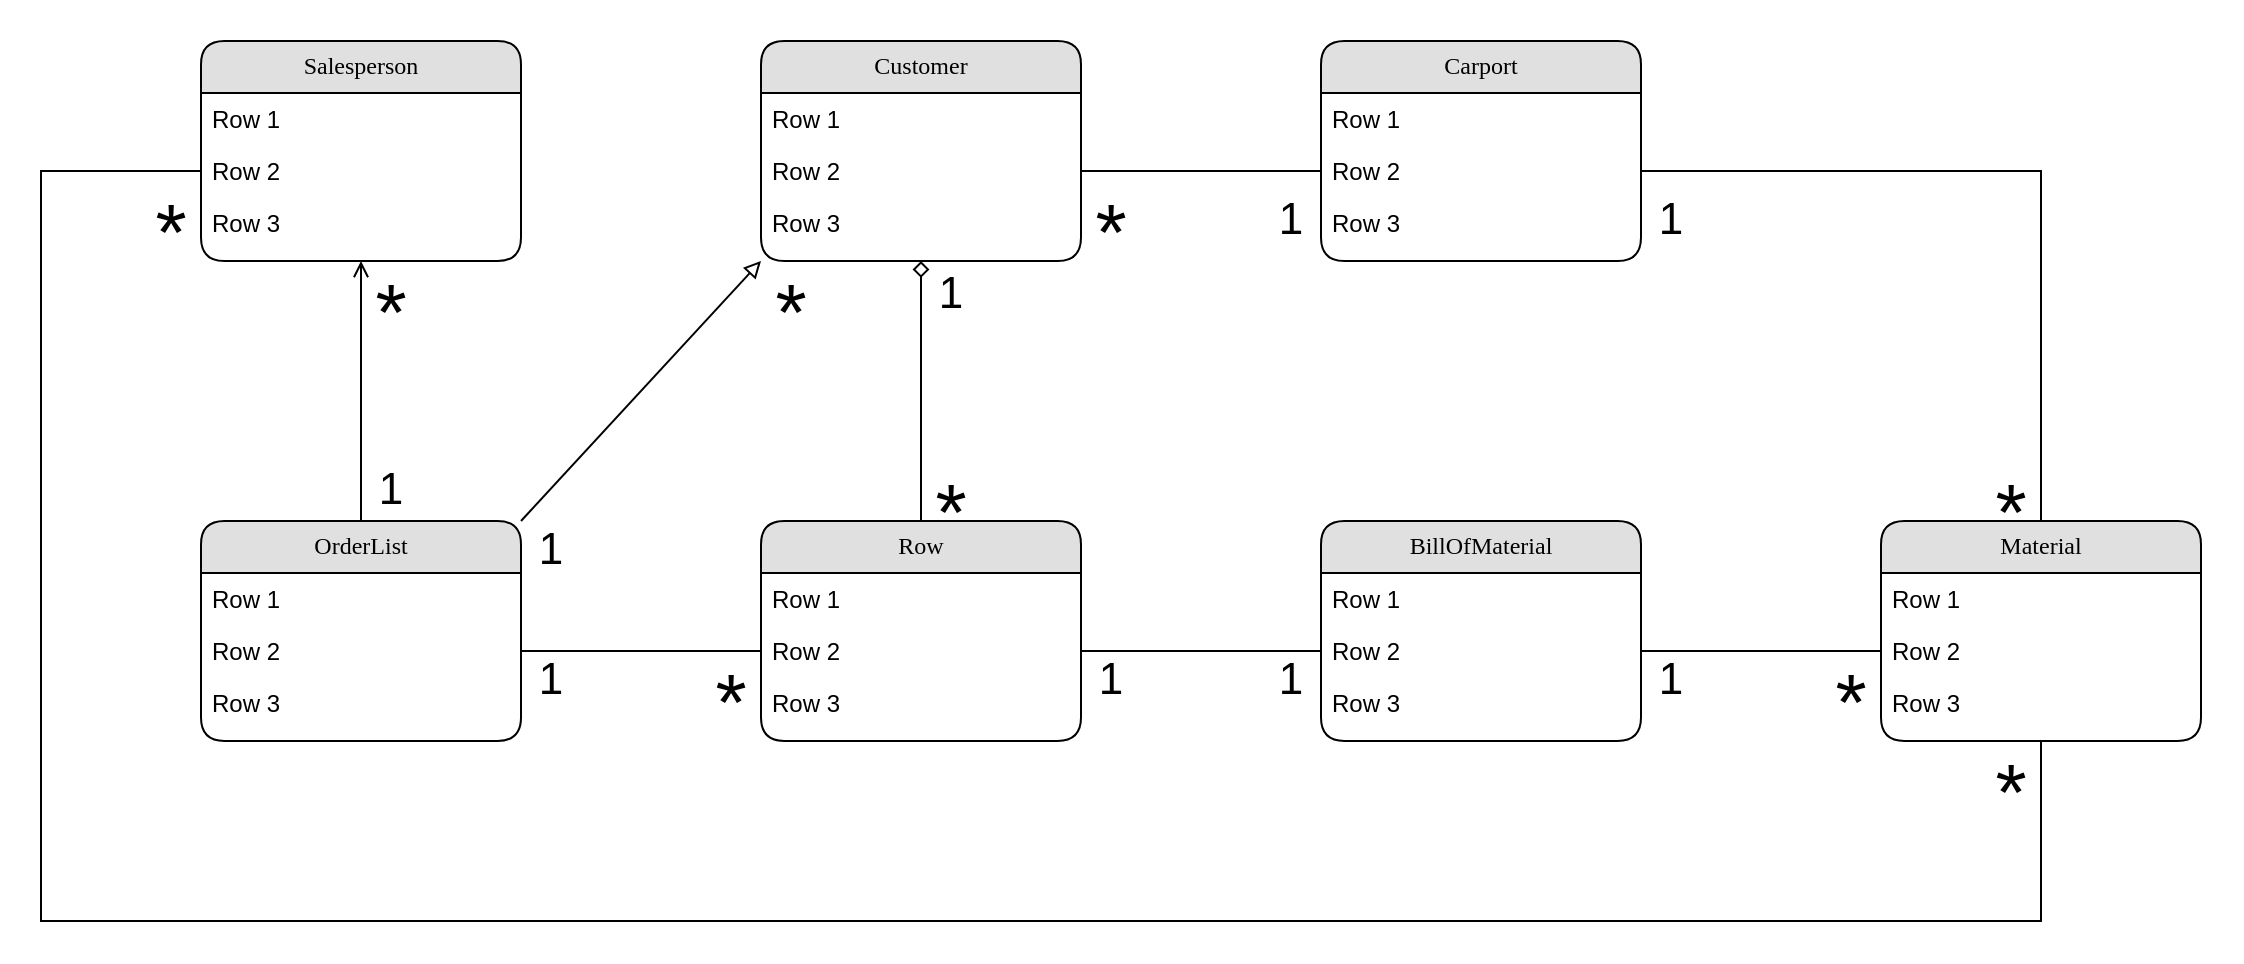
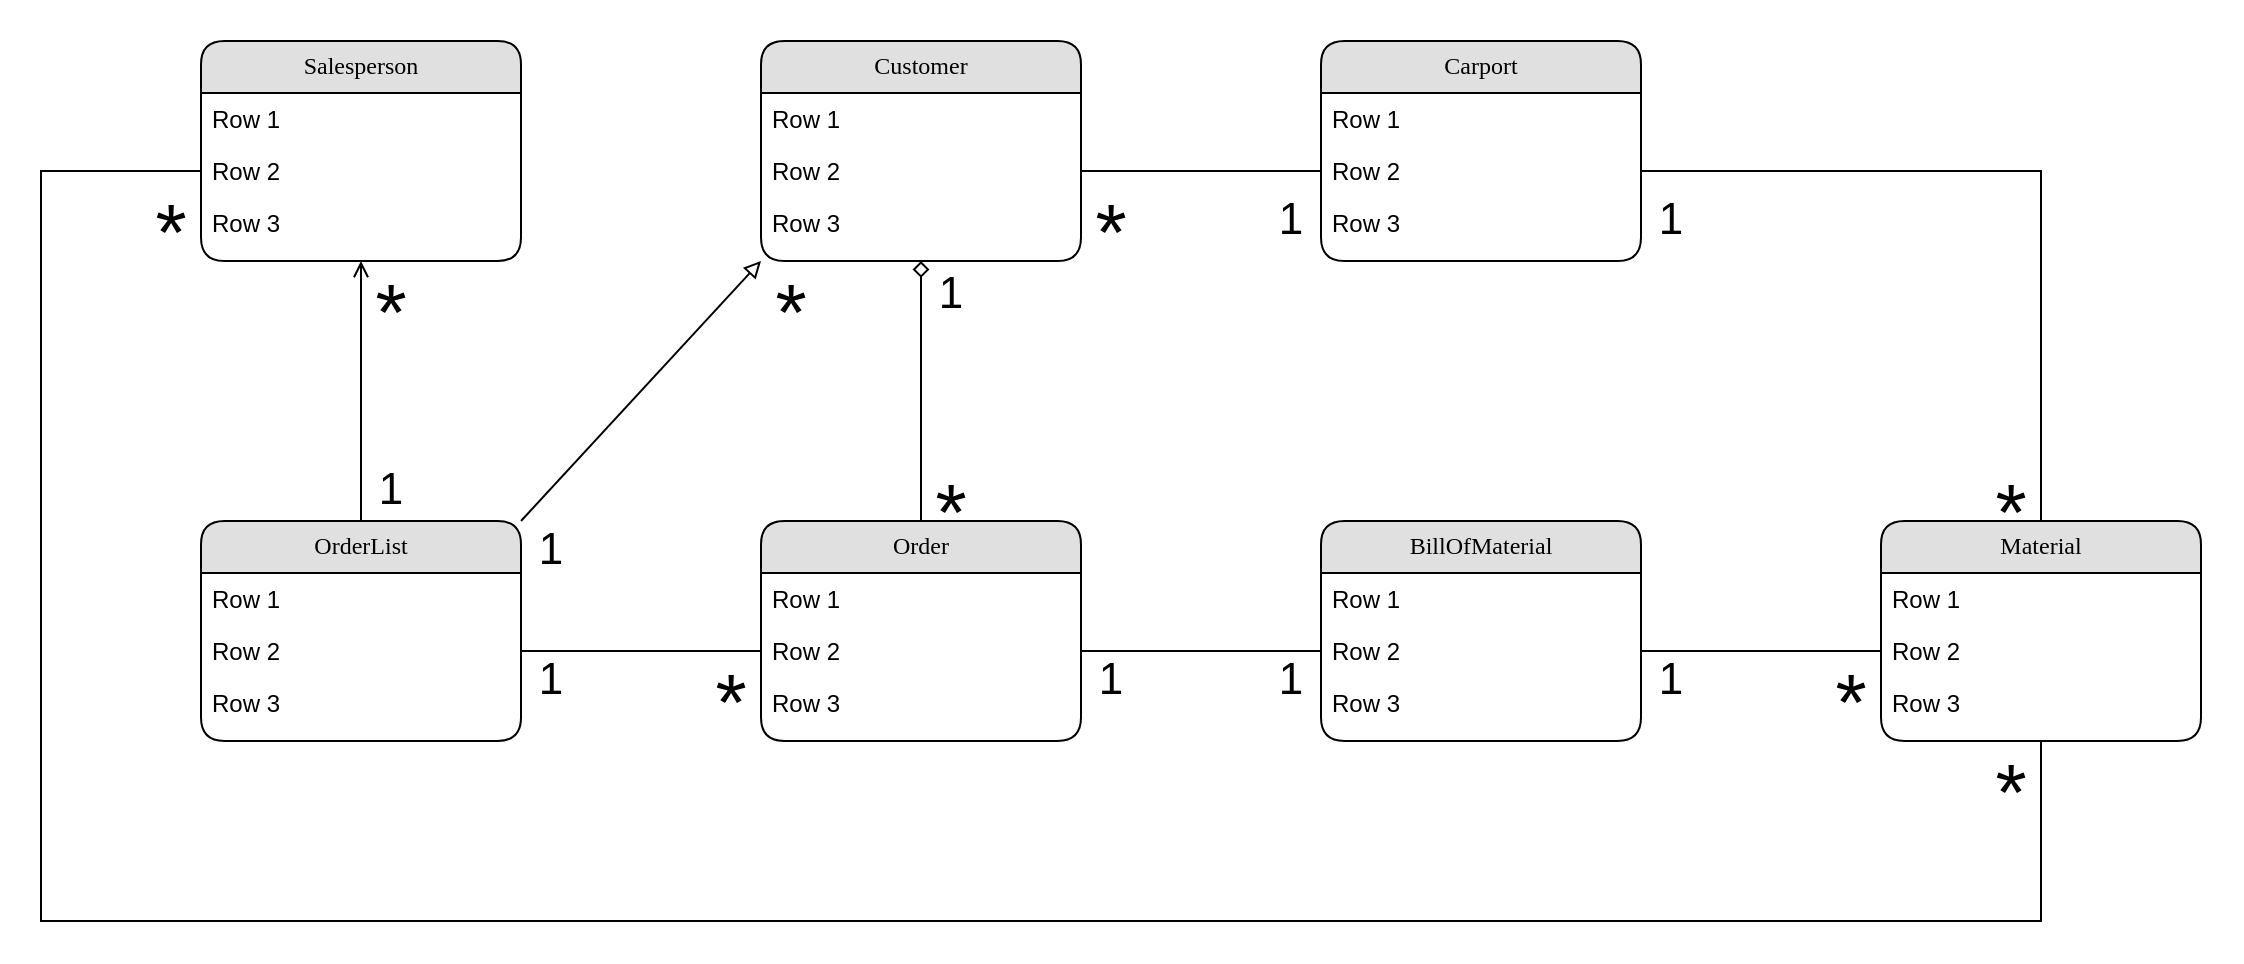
- <mxCell id="11" value="Row" style="swimlane;html=1;fontStyle=0;childLayout=stackLayout;horizontal=1;startSize=26;fillColor=#e0e0e0;horizontalStack=0;resizeParent=1;resizeLast=0;collapsible=1;marginBottom=0;swimlaneFillColor=#ffffff;align=center;rounded=1;shadow=0;comic=0;labelBackgroundColor=none;strokeWidth=1;fontFamily=Verdana;fontSize=12" parent="1" vertex="1"><mxGeometry x="380" y="260" width="160" height="110" as="geometry" /></mxCell>
+ <mxCell id="11" value="Order" style="swimlane;html=1;fontStyle=0;childLayout=stackLayout;horizontal=1;startSize=26;fillColor=#e0e0e0;horizontalStack=0;resizeParent=1;resizeLast=0;collapsible=1;marginBottom=0;swimlaneFillColor=#ffffff;align=center;rounded=1;shadow=0;comic=0;labelBackgroundColor=none;strokeWidth=1;fontFamily=Verdana;fontSize=12" parent="1" vertex="1"><mxGeometry x="380" y="260" width="160" height="110" as="geometry" /></mxCell>
